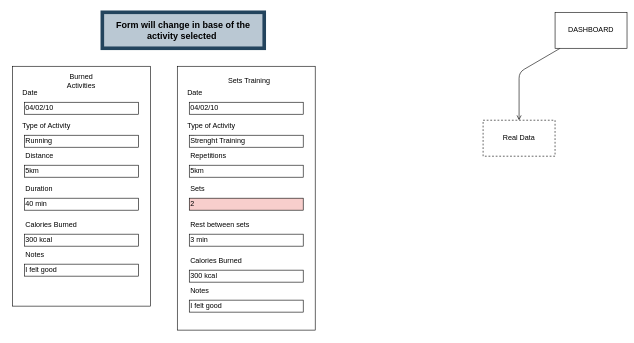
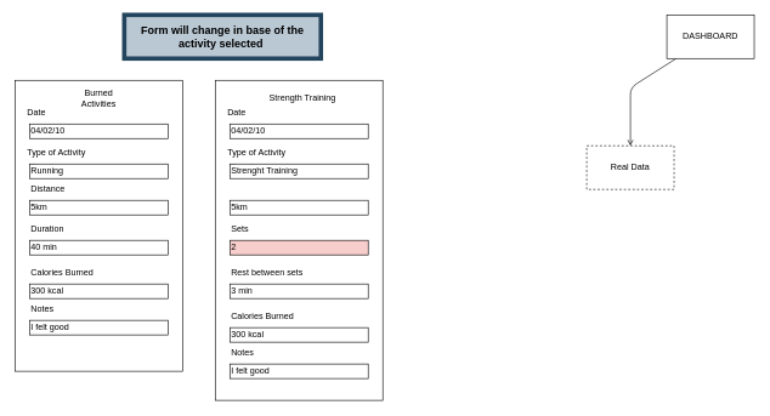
- <mxCell id="37" value="DASHBOARD" style="whiteSpace=wrap;html=1;" parent="1" vertex="1"><mxGeometry x="925" y="20" width="120" height="60" as="geometry" /></mxCell>
+ <mxCell id="37" value="DASHBOARD" style="whiteSpace=wrap;html=1;" parent="1" vertex="1"><mxGeometry x="915" y="20" width="120" height="60" as="geometry" /></mxCell>
- <mxCell id="35" value="Sets Training" style="text;strokeColor=none;align=center;fillColor=none;html=1;verticalAlign=middle;whiteSpace=wrap;rounded=0;" parent="1" vertex="1"><mxGeometry x="365" y="120" width="100" height="30" as="geometry" /></mxCell>
+ <mxCell id="35" value="Strength Training" style="text;strokeColor=none;align=center;fillColor=none;html=1;verticalAlign=middle;whiteSpace=wrap;rounded=0;" parent="1" vertex="1"><mxGeometry x="365" y="120" width="100" height="30" as="geometry" /></mxCell>
- <mxCell id="27" value="Repetitions" style="text;strokeColor=none;align=left;fillColor=none;html=1;verticalAlign=middle;whiteSpace=wrap;rounded=0;" parent="1" vertex="1"><mxGeometry x="315" y="245" width="90" height="30" as="geometry" /></mxCell>
